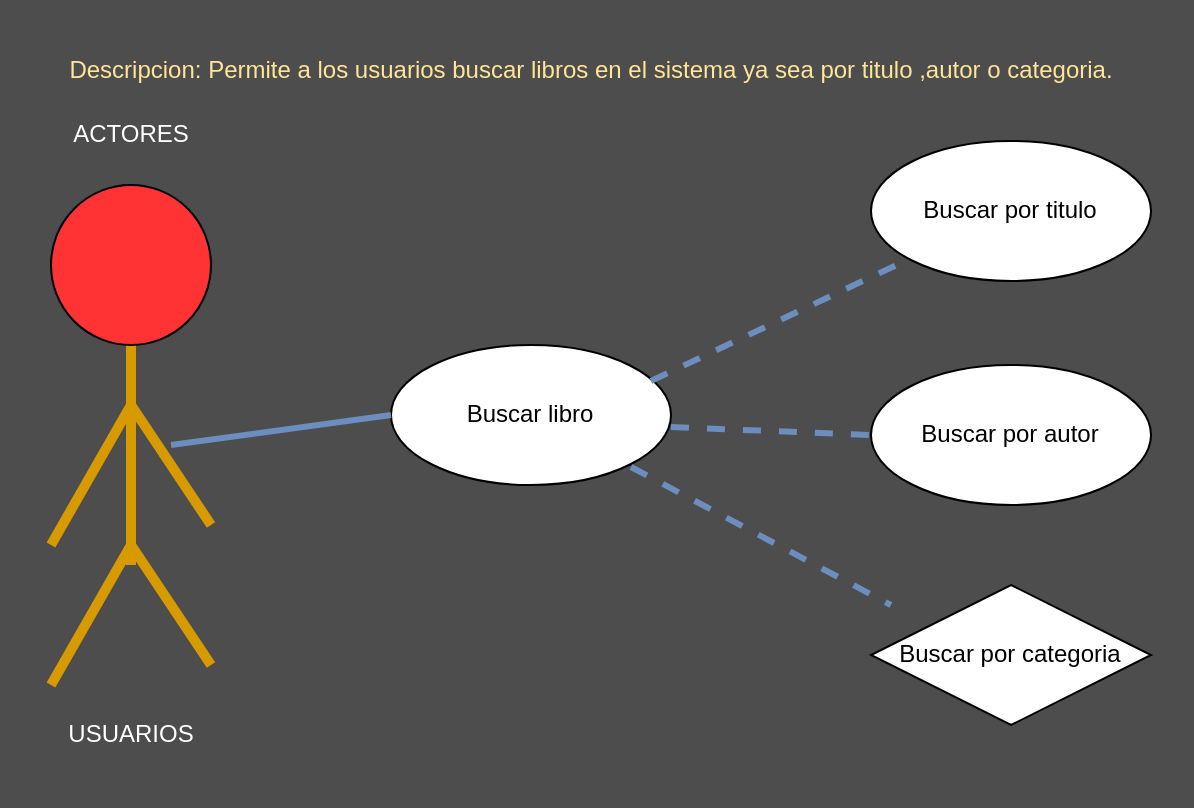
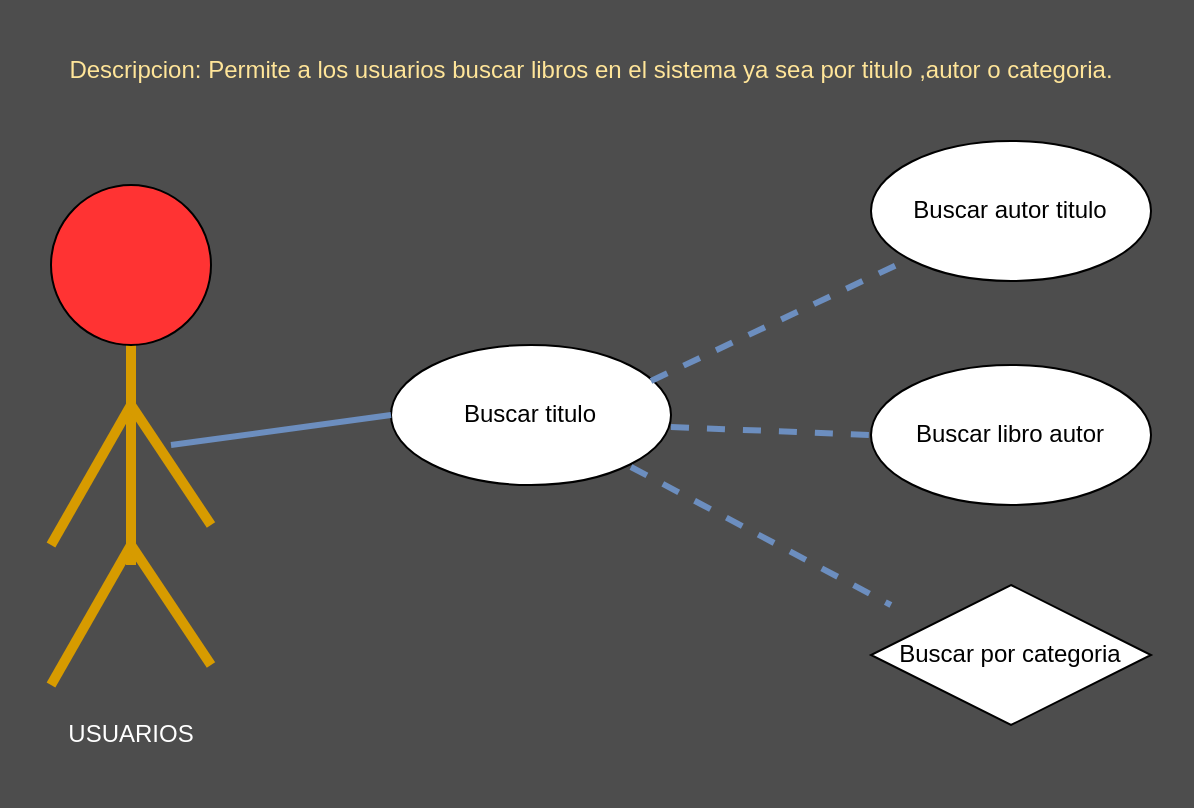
- <mxCell id="9" value="&lt;font color=&quot;#ffffff&quot;&gt;ACTORES&lt;/font&gt;" style="text;html=1;align=center;verticalAlign=middle;resizable=0;points=[];autosize=1;strokeColor=none;fillColor=none;" parent="1" vertex="1"><mxGeometry x="25" y="52" width="80" height="30" as="geometry" /></mxCell>
- <mxCell id="14" value="Buscar por titulo" style="ellipse;whiteSpace=wrap;html=1;" parent="1" vertex="1"><mxGeometry x="435" y="70" width="140" height="70" as="geometry" /></mxCell>
+ <mxCell id="14" value="Buscar autor titulo" style="ellipse;whiteSpace=wrap;html=1;" parent="1" vertex="1"><mxGeometry x="435" y="70" width="140" height="70" as="geometry" /></mxCell>
- <mxCell id="11" value="Buscar libro" style="ellipse;whiteSpace=wrap;html=1;" parent="1" vertex="1"><mxGeometry x="195" y="172" width="140" height="70" as="geometry" /></mxCell>
+ <mxCell id="11" value="Buscar titulo" style="ellipse;whiteSpace=wrap;html=1;" parent="1" vertex="1"><mxGeometry x="195" y="172" width="140" height="70" as="geometry" /></mxCell>
- <mxCell id="13" value="Buscar por autor" style="ellipse;whiteSpace=wrap;html=1;" parent="1" vertex="1"><mxGeometry x="435" y="182" width="140" height="70" as="geometry" /></mxCell>
+ <mxCell id="13" value="Buscar libro autor" style="ellipse;whiteSpace=wrap;html=1;" parent="1" vertex="1"><mxGeometry x="435" y="182" width="140" height="70" as="geometry" /></mxCell>
